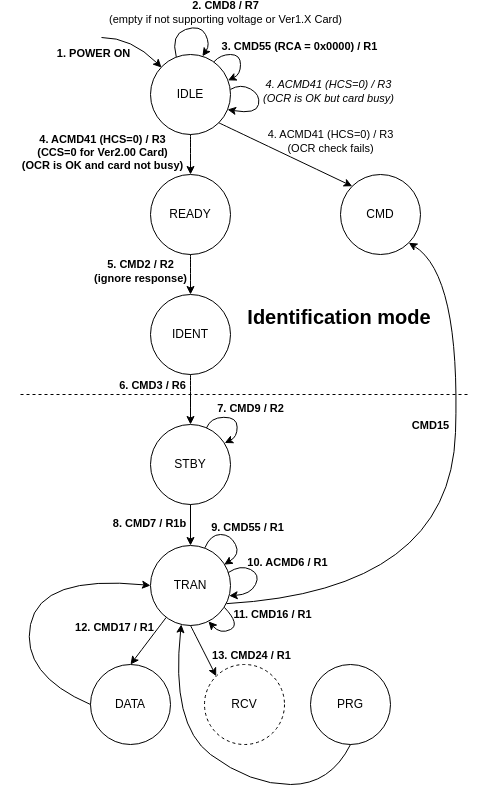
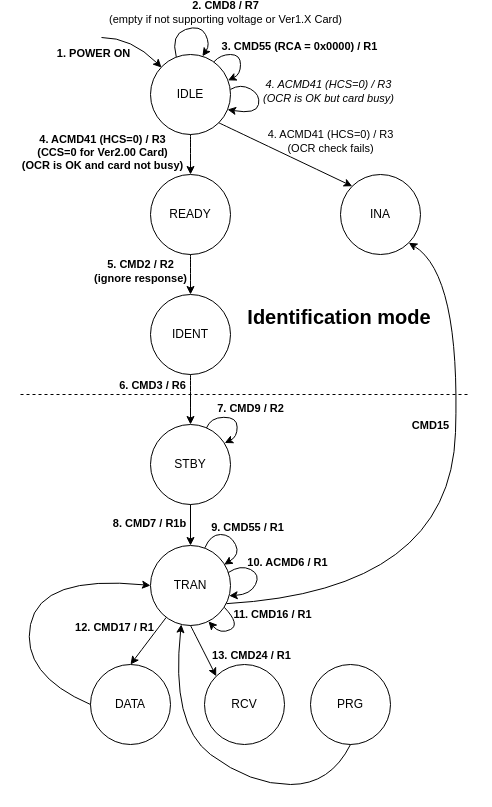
- <mxCell id="7" value="CMD" style="ellipse;whiteSpace=wrap;html=1;aspect=fixed;" parent="1" vertex="1"><mxGeometry x="340" y="170" width="80" height="80" as="geometry" /></mxCell>
+ <mxCell id="7" value="INA" style="ellipse;whiteSpace=wrap;html=1;aspect=fixed;" parent="1" vertex="1"><mxGeometry x="340" y="170" width="80" height="80" as="geometry" /></mxCell>
- <mxCell id="40" value="RCV" style="ellipse;whiteSpace=wrap;html=1;aspect=fixed;dashed=1;" parent="1" vertex="1"><mxGeometry x="204" y="660" width="80" height="80" as="geometry" /></mxCell>
+ <mxCell id="40" value="RCV" style="ellipse;whiteSpace=wrap;html=1;aspect=fixed;" parent="1" vertex="1"><mxGeometry x="204" y="660" width="80" height="80" as="geometry" /></mxCell>
